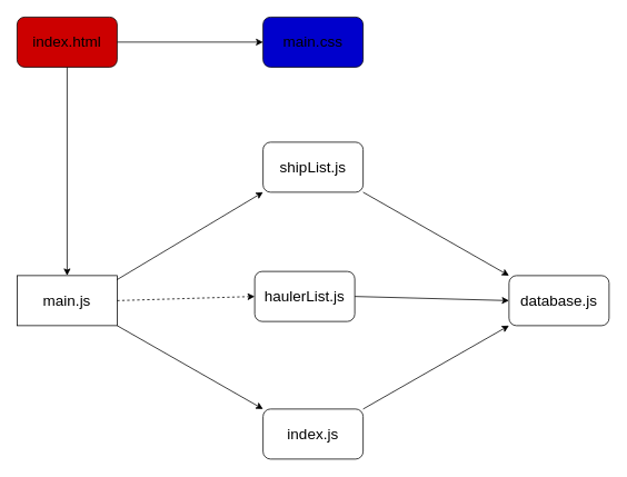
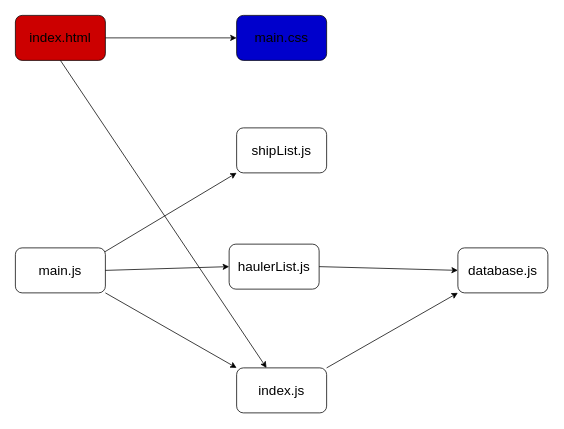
- <mxCell id="16" value="" style="endArrow=classic;html=1;fontSize=18;exitX=0.5;exitY=1;exitDx=0;exitDy=0;entryX=0.5;entryY=0;entryDx=0;entryDy=0;" edge="1" parent="1" source="13" target="2"><mxGeometry width="50" height="50" relative="1" as="geometry"><mxPoint x="80" y="110" as="sourcePoint" /><mxPoint x="830" y="180" as="targetPoint" /></mxGeometry></mxCell>
+ <mxCell id="16" value="" style="endArrow=classic;html=1;fontSize=18;exitX=0.5;exitY=1;exitDx=0;exitDy=0;" edge="1" parent="1" source="13" target="5"><mxGeometry width="50" height="50" relative="1" as="geometry"><mxPoint x="80" y="110" as="sourcePoint" /><mxPoint x="830" y="180" as="targetPoint" /></mxGeometry></mxCell>
- <mxCell id="10" value="" style="endArrow=classic;html=1;fontSize=18;exitX=1;exitY=1;exitDx=0;exitDy=0;entryX=0;entryY=0;entryDx=0;entryDy=0;" edge="1" parent="1" source="4" target="3"><mxGeometry width="50" height="50" relative="1" as="geometry"><mxPoint x="780" y="350" as="sourcePoint" /><mxPoint x="830" y="300" as="targetPoint" /></mxGeometry></mxCell>
- <mxCell id="9" value="" style="endArrow=classic;html=1;fontSize=18;exitX=1;exitY=0.5;exitDx=0;exitDy=0;entryX=0;entryY=0.5;entryDx=0;entryDy=0;dashed=1;" edge="1" parent="1" source="2" target="6"><mxGeometry width="50" height="50" relative="1" as="geometry"><mxPoint x="780" y="350" as="sourcePoint" /><mxPoint x="830" y="300" as="targetPoint" /></mxGeometry></mxCell>
+ <mxCell id="9" value="" style="endArrow=classic;html=1;fontSize=18;exitX=1;exitY=0.5;exitDx=0;exitDy=0;entryX=0;entryY=0.5;entryDx=0;entryDy=0;" edge="1" parent="1" source="2" target="6"><mxGeometry width="50" height="50" relative="1" as="geometry"><mxPoint x="780" y="350" as="sourcePoint" /><mxPoint x="830" y="300" as="targetPoint" /></mxGeometry></mxCell>
- <mxCell id="2" value="&lt;font style=&quot;font-size: 18px;&quot;&gt;main.js&lt;/font&gt;" style="whiteSpace=wrap;html=1;rounded=0;" vertex="1" parent="1"><mxGeometry x="20" y="330" width="120" height="60" as="geometry" /></mxCell>
+ <mxCell id="2" value="&lt;font style=&quot;font-size: 18px;&quot;&gt;main.js&lt;/font&gt;" style="rounded=1;whiteSpace=wrap;html=1;" vertex="1" parent="1"><mxGeometry x="20" y="330" width="120" height="60" as="geometry" /></mxCell>
